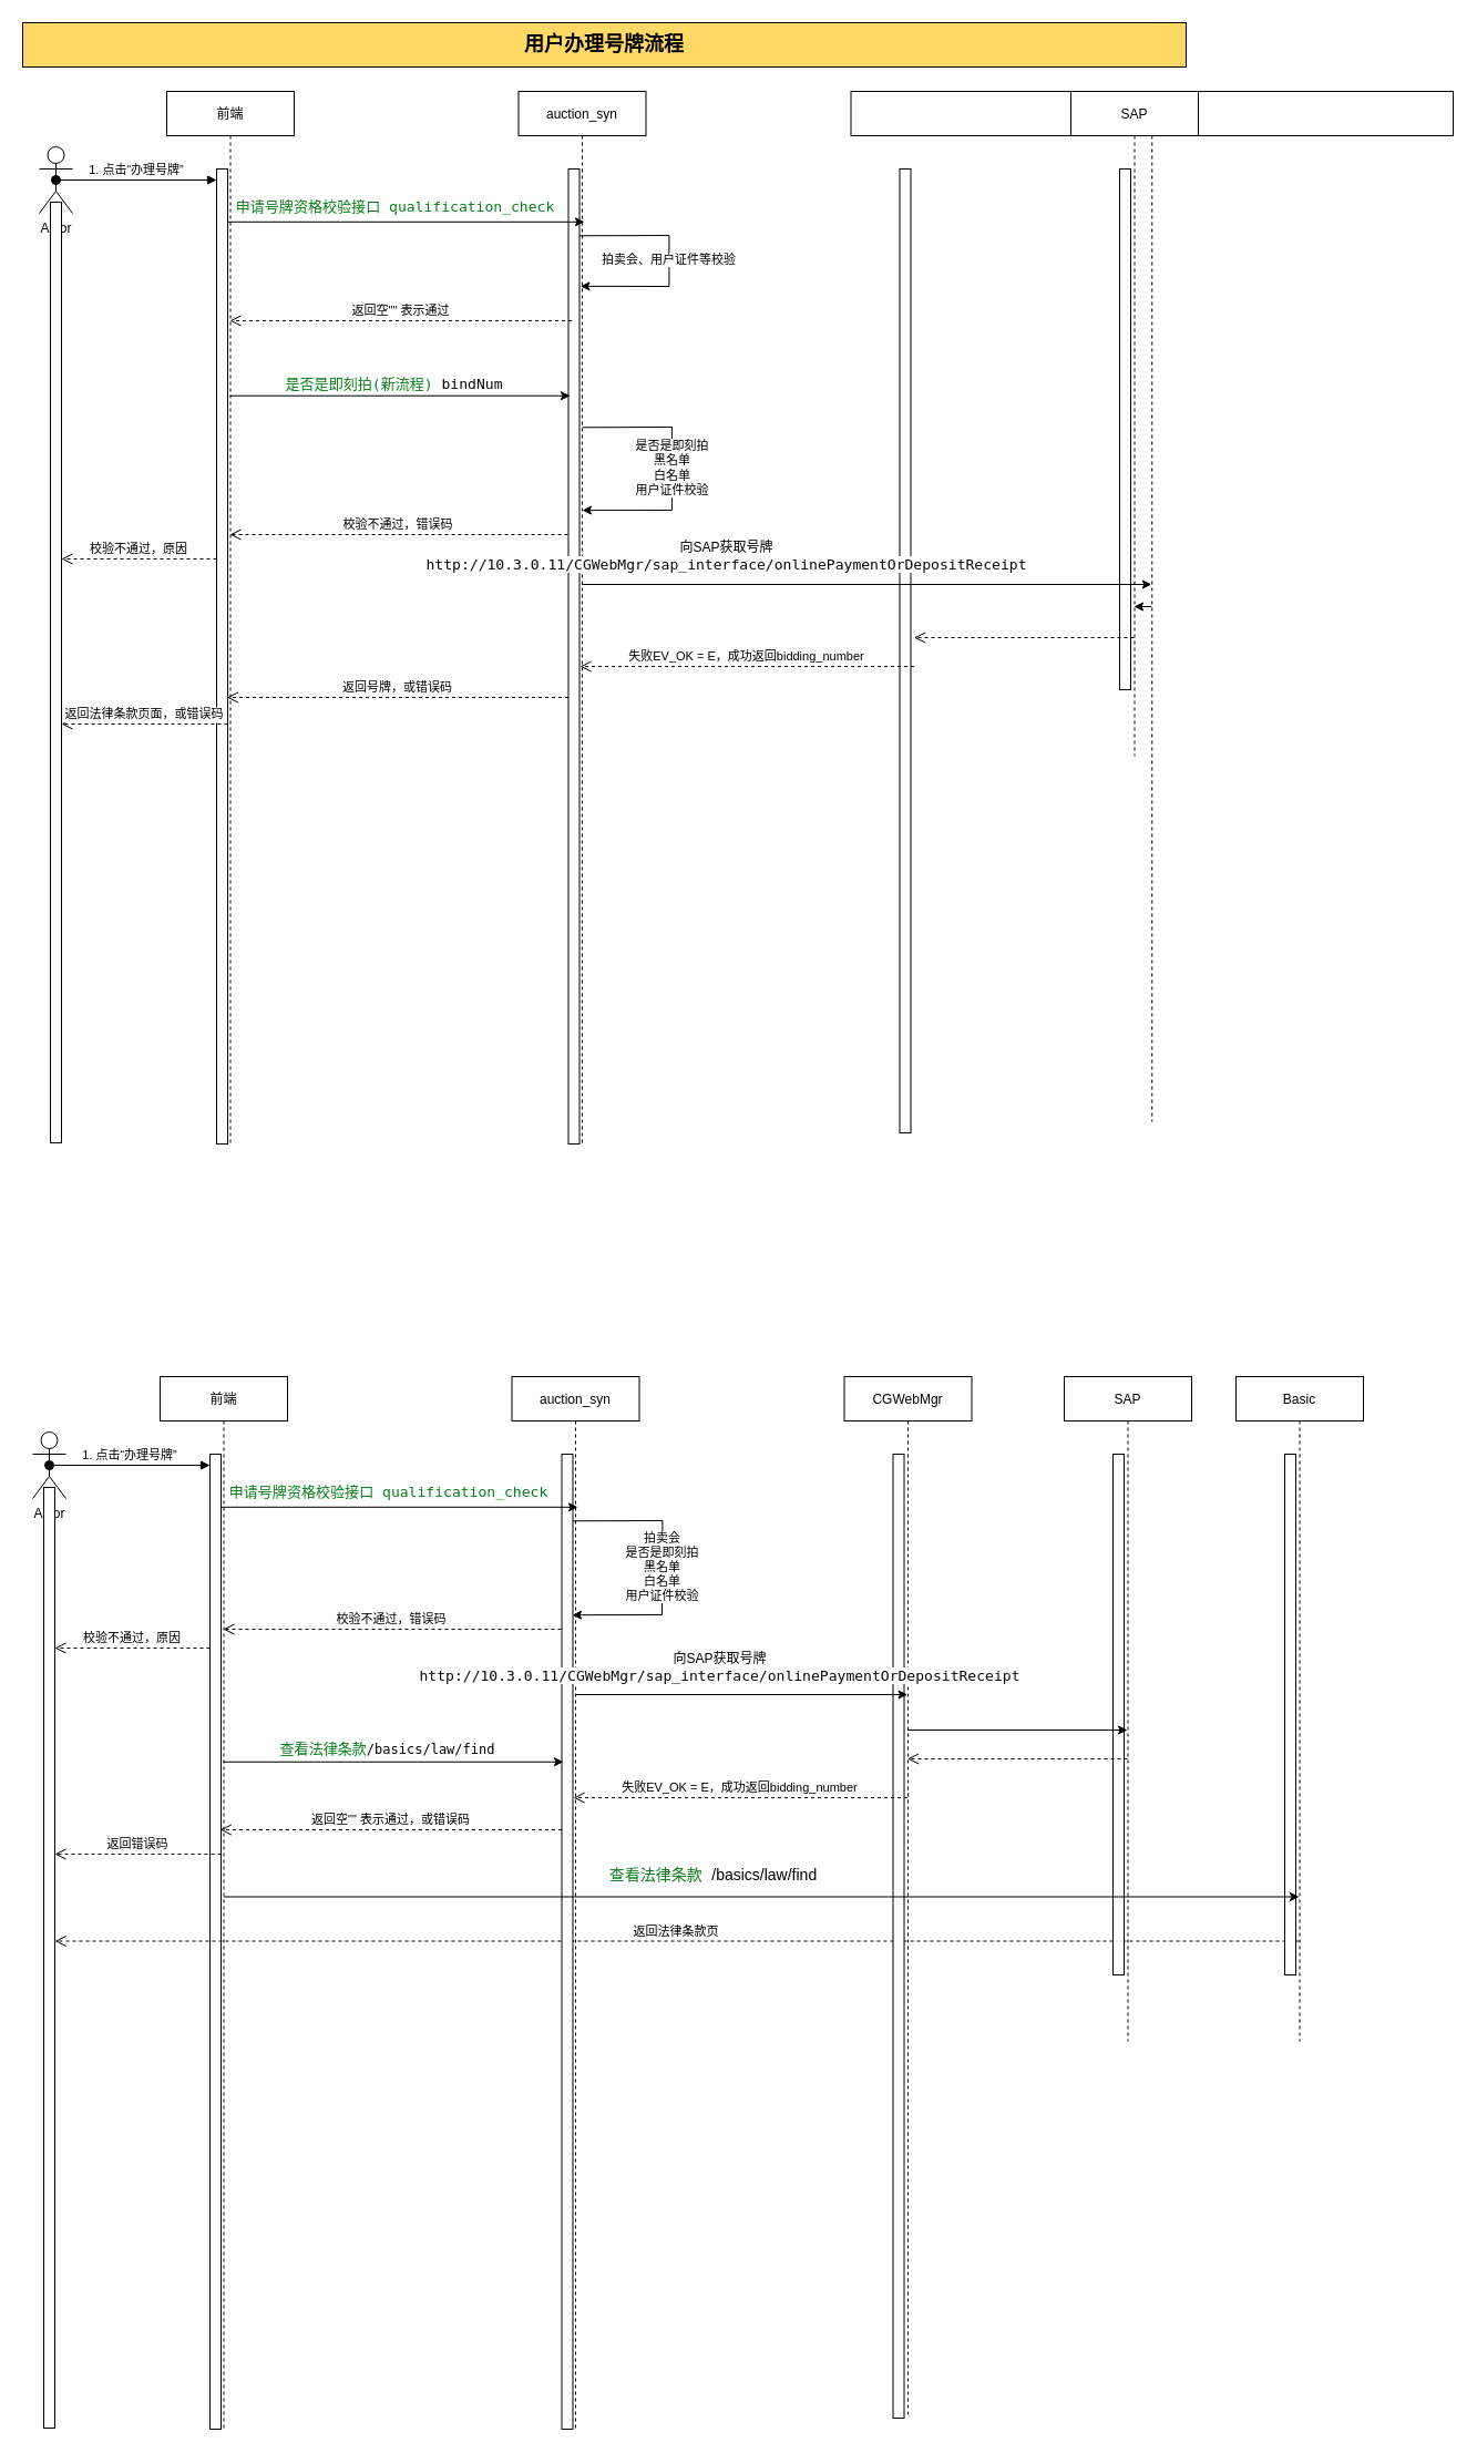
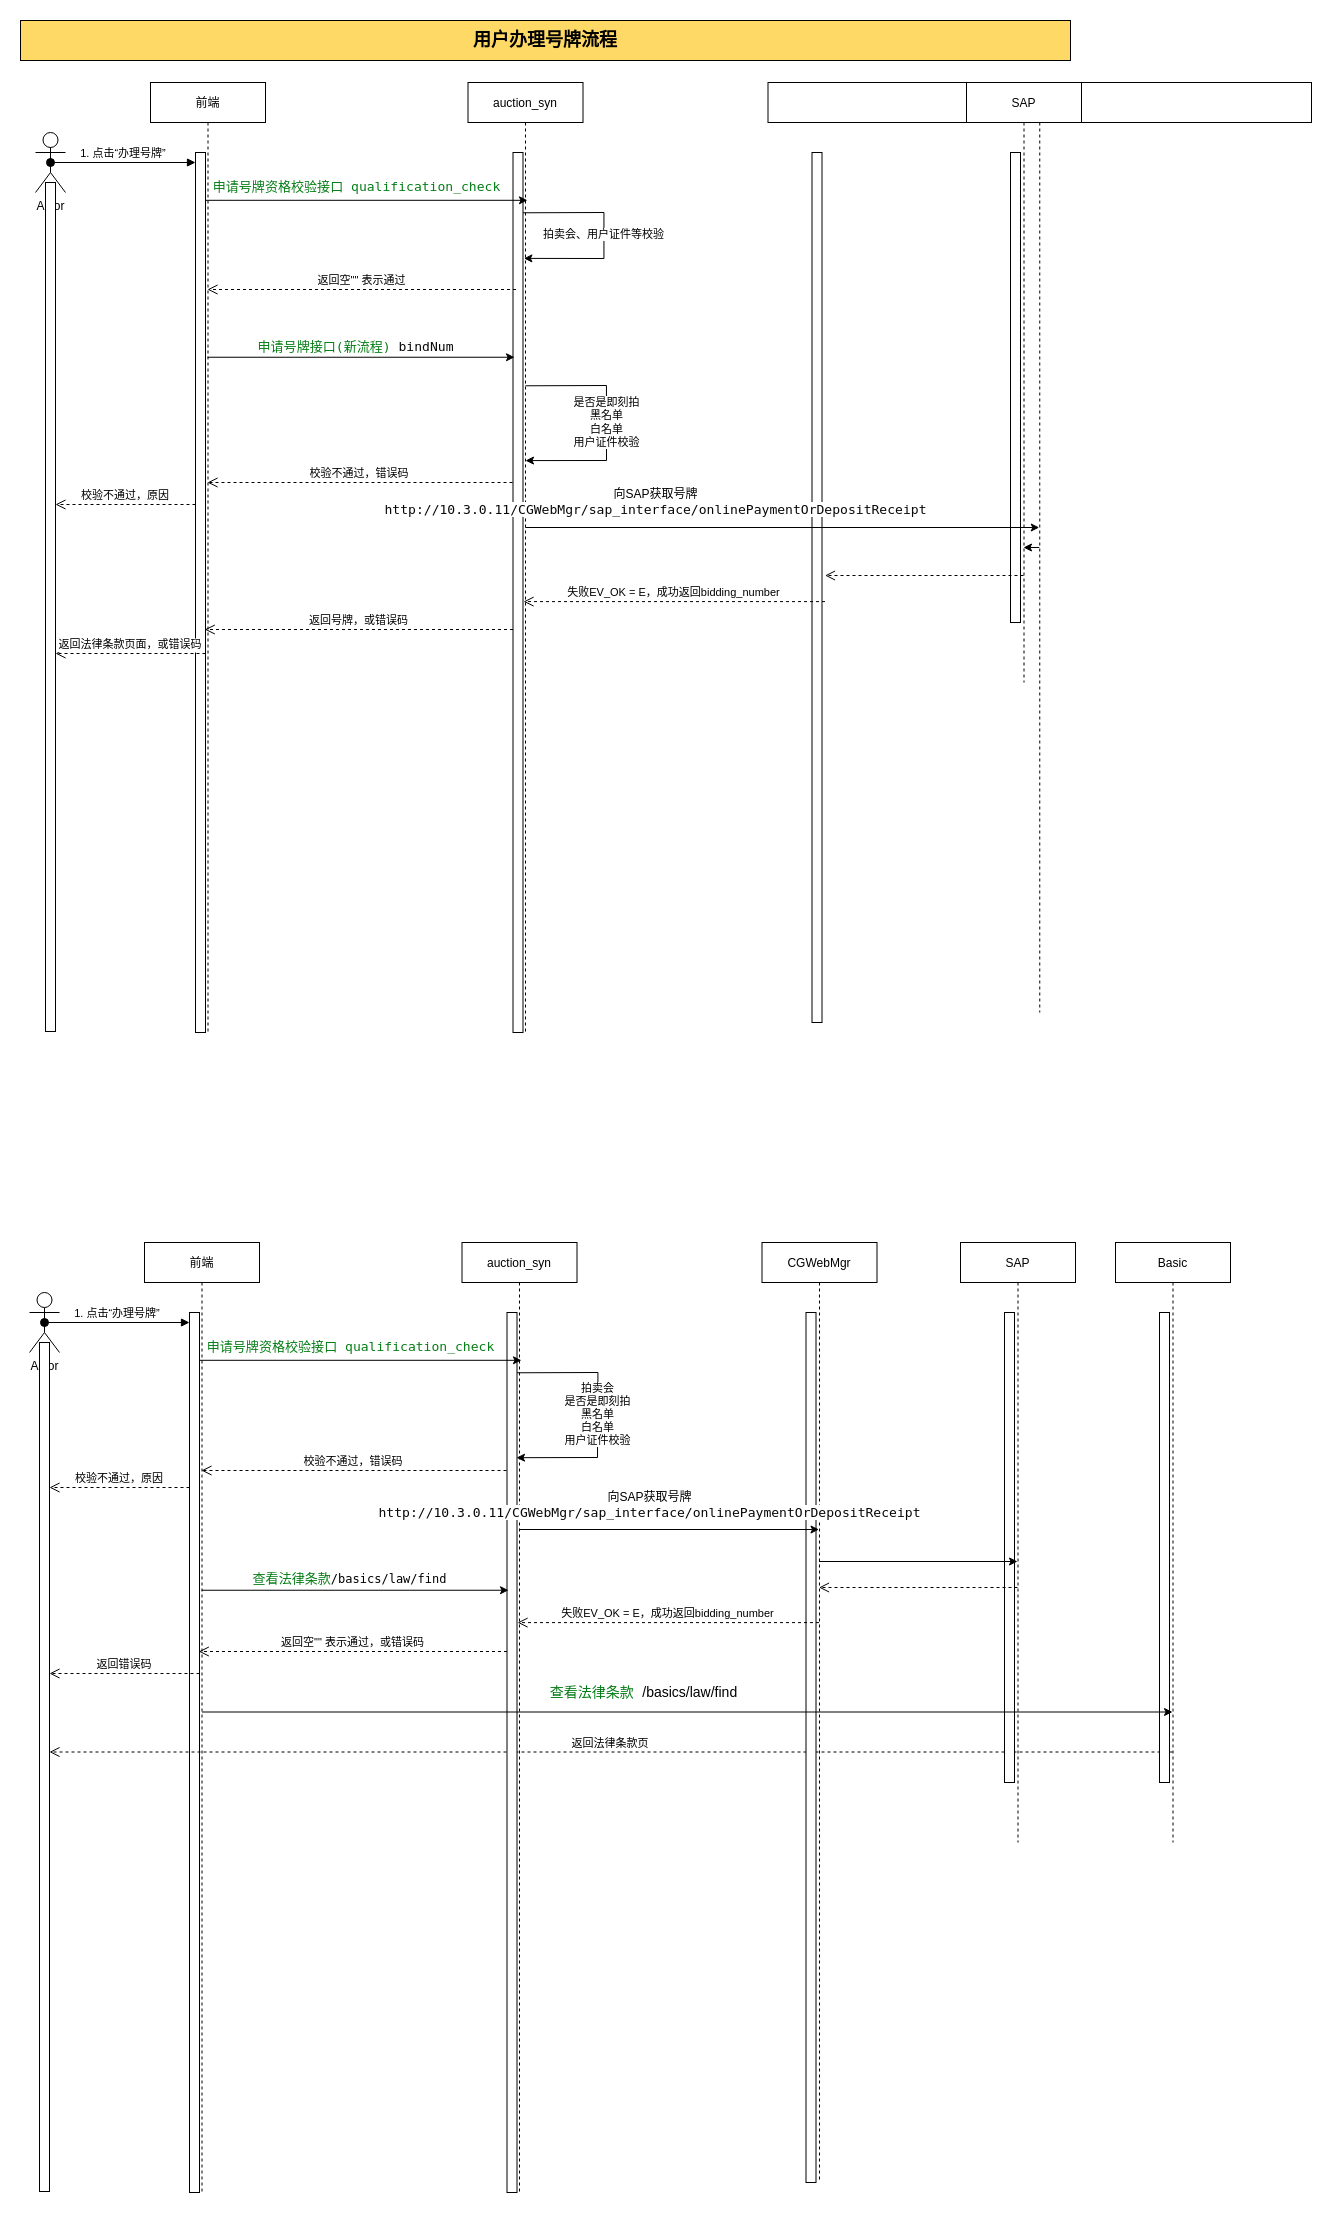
- <mxCell id="21" value="&lt;pre style=&quot;background-color: #ffffff ; color: #080808 ; font-family: &amp;#34;jetbrains mono&amp;#34; , monospace ; font-size: 9.8pt&quot;&gt;&lt;span style=&quot;color: #067d17&quot;&gt;是否是即刻拍(新流程) &lt;/span&gt;bindNum&lt;/pre&gt;" style="text;html=1;align=center;verticalAlign=middle;resizable=0;points=[];autosize=1;strokeColor=none;fillColor=none;" vertex="1" parent="1"><mxGeometry x="250" y="321" width="210" height="50" as="geometry" /></mxCell>
+ <mxCell id="21" value="&lt;pre style=&quot;background-color: #ffffff ; color: #080808 ; font-family: &amp;#34;jetbrains mono&amp;#34; , monospace ; font-size: 9.8pt&quot;&gt;&lt;span style=&quot;color: #067d17&quot;&gt;申请号牌接口(新流程) &lt;/span&gt;bindNum&lt;/pre&gt;" style="text;html=1;align=center;verticalAlign=middle;resizable=0;points=[];autosize=1;strokeColor=none;fillColor=none;" vertex="1" parent="1"><mxGeometry x="250" y="321" width="210" height="50" as="geometry" /></mxCell>
